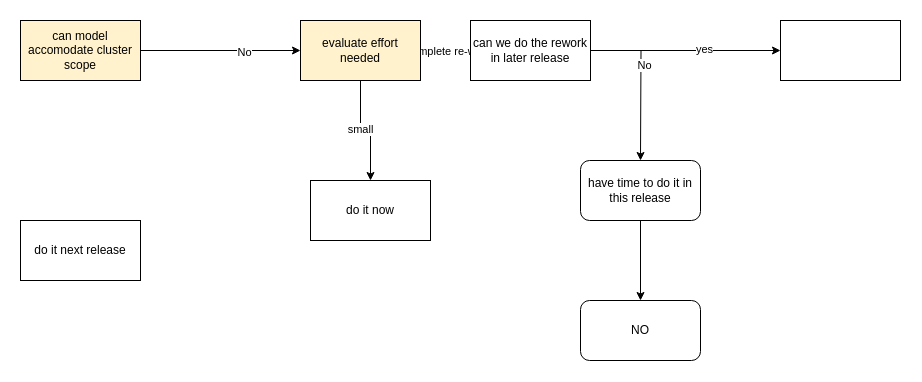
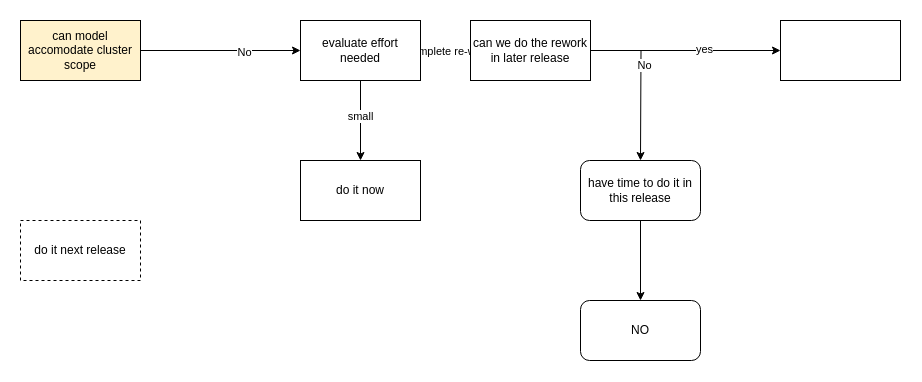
- <mxCell id="10" value="evaluate effort needed" style="whiteSpace=wrap;html=1;rounded=0;fillColor=#fff2cc;" vertex="1" parent="1"><mxGeometry x="300" y="20" width="120" height="60" as="geometry" /></mxCell>
+ <mxCell id="10" value="evaluate effort needed" style="whiteSpace=wrap;html=1;rounded=0;" vertex="1" parent="1"><mxGeometry x="300" y="20" width="120" height="60" as="geometry" /></mxCell>
- <mxCell id="11" value="do it now" style="whiteSpace=wrap;html=1;rounded=0;" vertex="1" parent="1"><mxGeometry x="310" y="180" width="120" height="60" as="geometry" /></mxCell>
+ <mxCell id="11" value="do it now" style="whiteSpace=wrap;html=1;rounded=0;" vertex="1" parent="1"><mxGeometry x="300" y="160" width="120" height="60" as="geometry" /></mxCell>
- <mxCell id="5" value="do it next release" style="whiteSpace=wrap;html=1;rounded=0;" vertex="1" parent="1"><mxGeometry x="20" y="220" width="120" height="60" as="geometry" /></mxCell>
+ <mxCell id="5" value="do it next release" style="whiteSpace=wrap;html=1;rounded=0;dashed=1;" vertex="1" parent="1"><mxGeometry x="20" y="220" width="120" height="60" as="geometry" /></mxCell>
